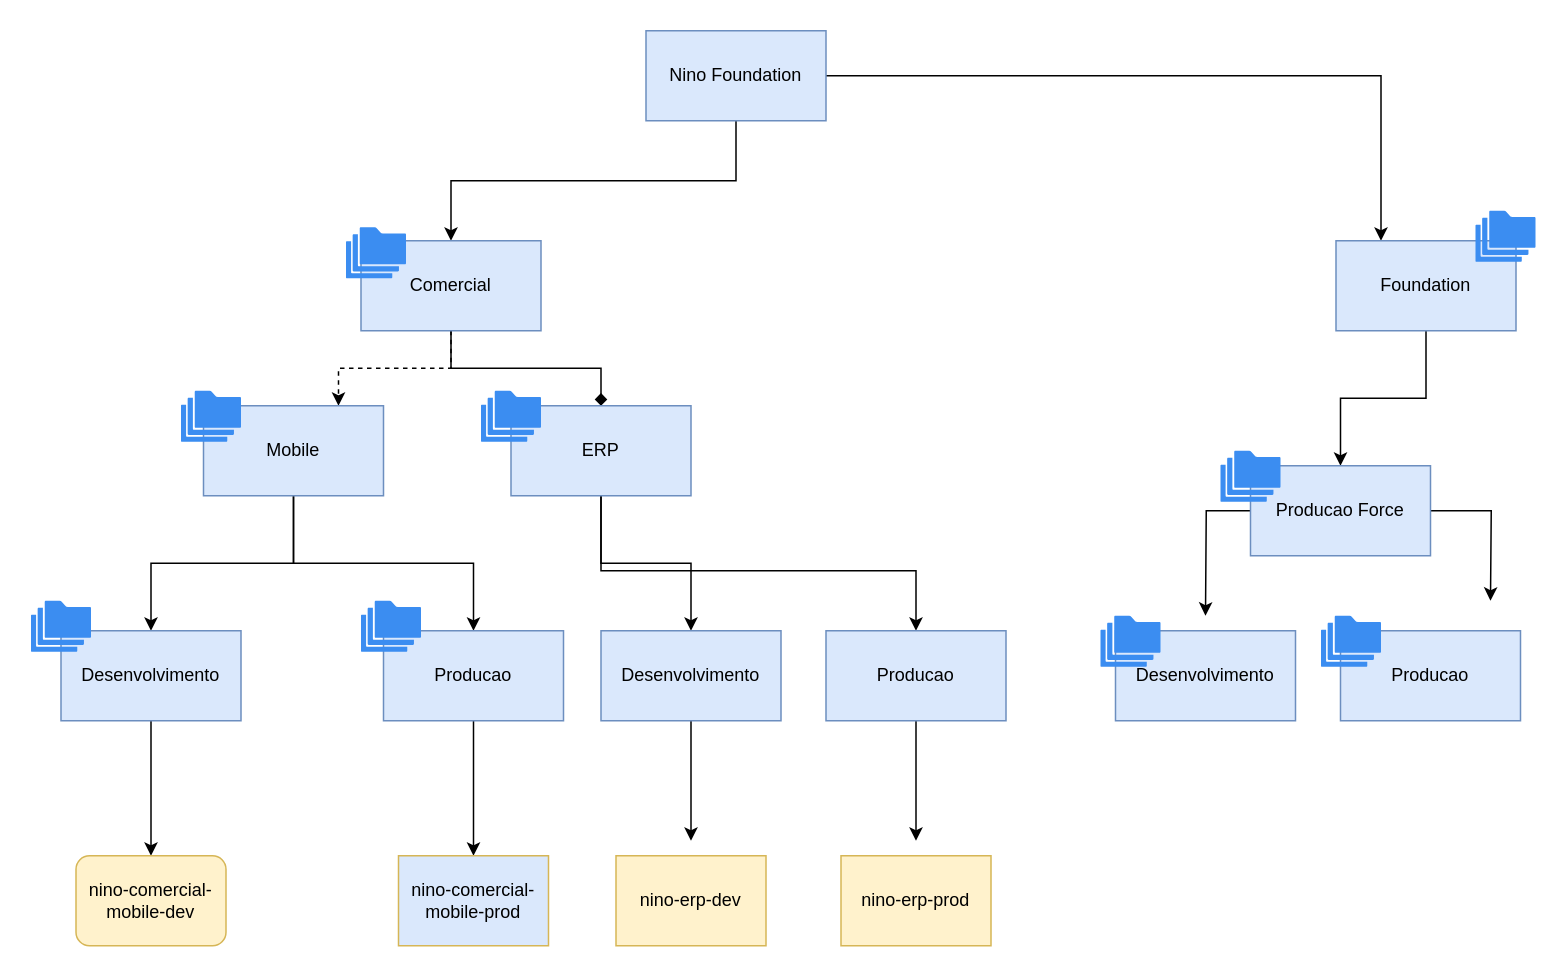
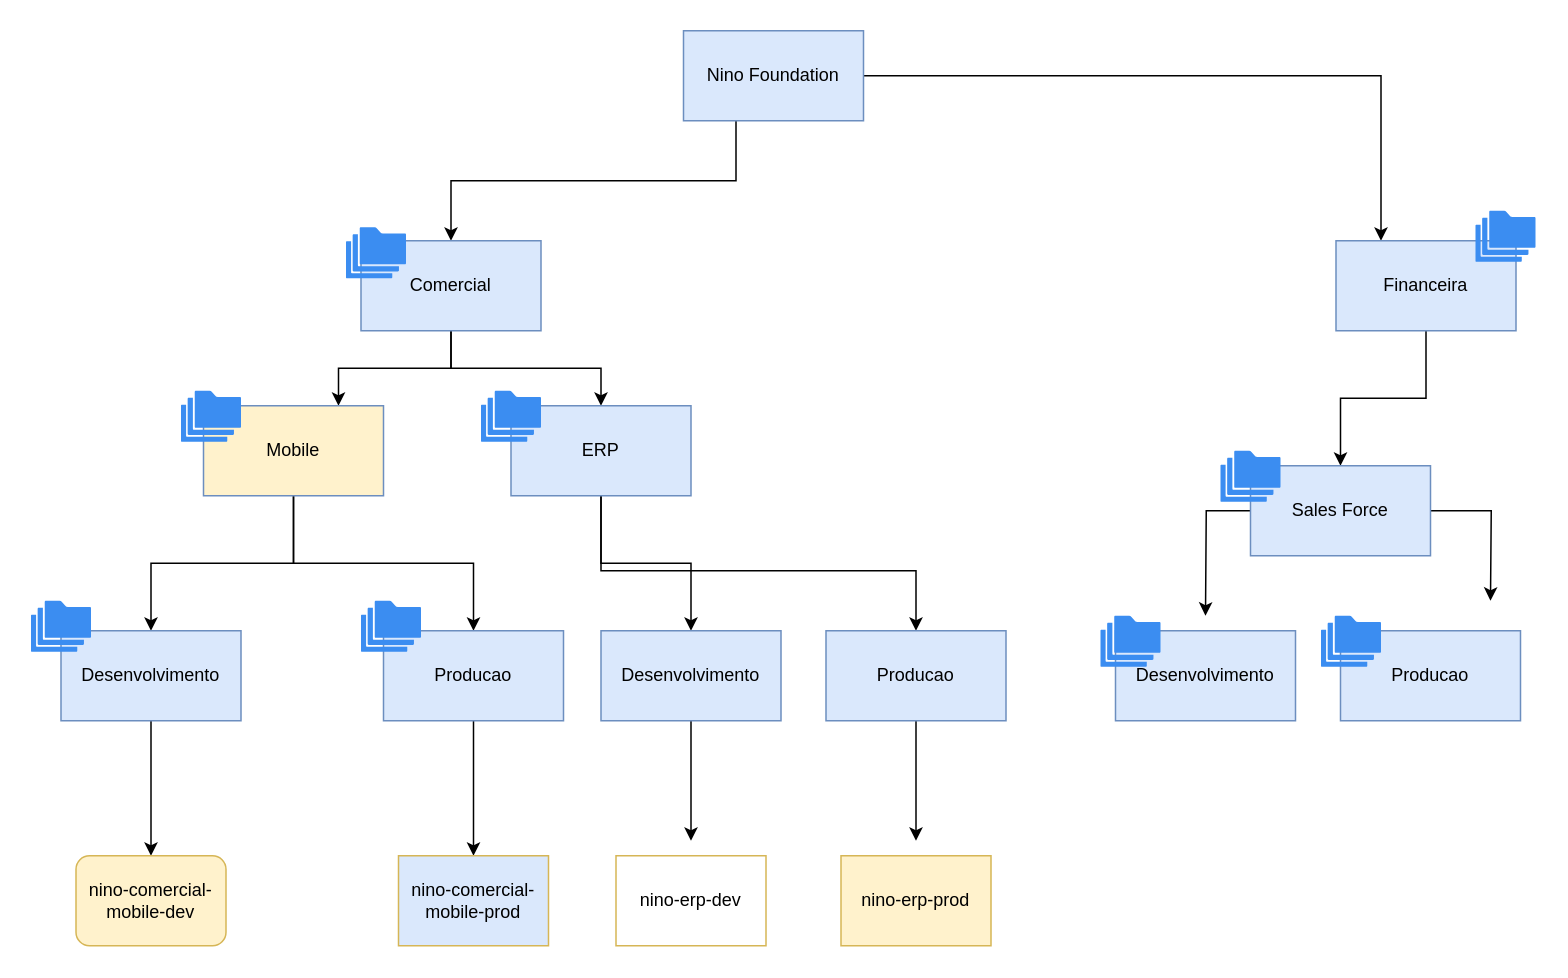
- <mxCell id="4" value="Nino Foundation" style="rounded=0;whiteSpace=wrap;html=1;fillColor=#dae8fc;strokeColor=#6c8ebf;" vertex="1" parent="1"><mxGeometry x="430" y="20" width="120" height="60" as="geometry" /></mxCell>
+ <mxCell id="4" value="Nino Foundation" style="rounded=0;whiteSpace=wrap;html=1;fillColor=#dae8fc;strokeColor=#6c8ebf;" vertex="1" parent="1"><mxGeometry x="455" y="20" width="120" height="60" as="geometry" /></mxCell>
- <mxCell id="9" value="Foundation" style="whiteSpace=wrap;html=1;fillColor=#dae8fc;strokeColor=#6c8ebf;rounded=0;" vertex="1" parent="1"><mxGeometry x="890" y="160" width="120" height="60" as="geometry" /></mxCell>
+ <mxCell id="9" value="Financeira" style="whiteSpace=wrap;html=1;fillColor=#dae8fc;strokeColor=#6c8ebf;rounded=0;" vertex="1" parent="1"><mxGeometry x="890" y="160" width="120" height="60" as="geometry" /></mxCell>
- <mxCell id="5" style="edgeStyle=orthogonalEdgeStyle;rounded=0;orthogonalLoop=1;jettySize=auto;html=1;entryX=0.75;entryY=0;entryDx=0;entryDy=0;dashed=1;" edge="1" parent="1" source="7" target="14"><mxGeometry relative="1" as="geometry" /></mxCell>
+ <mxCell id="5" style="edgeStyle=orthogonalEdgeStyle;rounded=0;orthogonalLoop=1;jettySize=auto;html=1;entryX=0.75;entryY=0;entryDx=0;entryDy=0;" edge="1" parent="1" source="7" target="14"><mxGeometry relative="1" as="geometry" /></mxCell>
- <mxCell id="6" style="edgeStyle=orthogonalEdgeStyle;rounded=0;orthogonalLoop=1;jettySize=auto;html=1;endArrow=diamond;" edge="1" parent="1" source="7" target="17"><mxGeometry relative="1" as="geometry" /></mxCell>
+ <mxCell id="6" style="edgeStyle=orthogonalEdgeStyle;rounded=0;orthogonalLoop=1;jettySize=auto;html=1;" edge="1" parent="1" source="7" target="17"><mxGeometry relative="1" as="geometry" /></mxCell>
- <mxCell id="14" value="Mobile" style="whiteSpace=wrap;html=1;fillColor=#dae8fc;strokeColor=#6c8ebf;rounded=0;" vertex="1" parent="1"><mxGeometry x="135" y="270" width="120" height="60" as="geometry" /></mxCell>
+ <mxCell id="14" value="Mobile" style="whiteSpace=wrap;html=1;fillColor=#fff2cc;strokeColor=#6c8ebf;rounded=0;" vertex="1" parent="1"><mxGeometry x="135" y="270" width="120" height="60" as="geometry" /></mxCell>
- <mxCell id="36" value="Producao Force" style="whiteSpace=wrap;html=1;fillColor=#dae8fc;strokeColor=#6c8ebf;rounded=0;" vertex="1" parent="1"><mxGeometry x="833" y="310" width="120" height="60" as="geometry" /></mxCell>
+ <mxCell id="36" value="Sales Force" style="whiteSpace=wrap;html=1;fillColor=#dae8fc;strokeColor=#6c8ebf;rounded=0;" vertex="1" parent="1"><mxGeometry x="833" y="310" width="120" height="60" as="geometry" /></mxCell>
- <mxCell id="28" value="nino-erp-dev" style="whiteSpace=wrap;html=1;fillColor=#fff2cc;strokeColor=#d6b656;rounded=0;" vertex="1" parent="1"><mxGeometry x="410" y="570" width="100" height="60" as="geometry" /></mxCell>
+ <mxCell id="28" value="nino-erp-dev" style="whiteSpace=wrap;html=1;fillColor=#ffffff;strokeColor=#d6b656;rounded=0;" vertex="1" parent="1"><mxGeometry x="410" y="570" width="100" height="60" as="geometry" /></mxCell>
